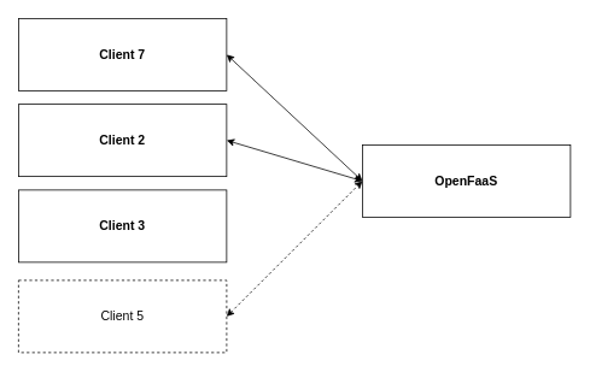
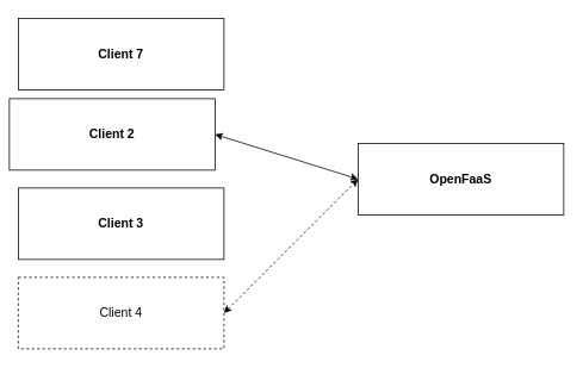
- <mxCell id="6" value="" style="endArrow=classic;startArrow=classic;html=1;rounded=0;fontSize=14;entryX=0;entryY=0.5;entryDx=0;entryDy=0;exitX=1;exitY=0.5;exitDx=0;exitDy=0;" edge="1" parent="1" source="2" target="5"><mxGeometry width="50" height="50" relative="1" as="geometry"><mxPoint x="230" y="110" as="sourcePoint" /><mxPoint x="280" y="60" as="targetPoint" /></mxGeometry></mxCell>
- <mxCell id="3" value="Client 2" style="rounded=0;whiteSpace=wrap;html=1;fontStyle=1;fontSize=14;fillColor=none;" vertex="1" parent="1"><mxGeometry x="20" y="115" width="230" height="80" as="geometry" /></mxCell>
+ <mxCell id="3" value="Client 2" style="rounded=0;whiteSpace=wrap;html=1;fontStyle=1;fontSize=14;fillColor=none;" vertex="1" parent="1"><mxGeometry x="10" y="110" width="230" height="80" as="geometry" /></mxCell>
- <mxCell id="8" value="&lt;span style=&quot;font-weight: normal&quot;&gt;Client 5&lt;/span&gt;" style="rounded=0;whiteSpace=wrap;html=1;fontStyle=1;fontSize=14;fillColor=none;dashed=1;" vertex="1" parent="1"><mxGeometry x="20" y="310" width="230" height="80" as="geometry" /></mxCell>
+ <mxCell id="8" value="&lt;span style=&quot;font-weight: normal&quot;&gt;Client 4&lt;/span&gt;" style="rounded=0;whiteSpace=wrap;html=1;fontStyle=1;fontSize=14;fillColor=none;dashed=1;" vertex="1" parent="1"><mxGeometry x="20" y="310" width="230" height="80" as="geometry" /></mxCell>
